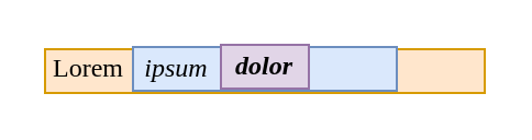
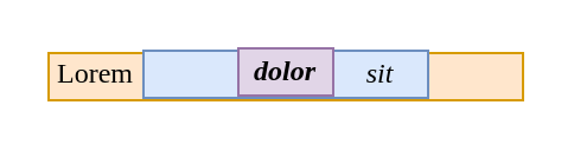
- <mxCell id="5" value="ipsum" style="text;html=1;strokeColor=none;fillColor=none;align=center;verticalAlign=middle;whiteSpace=wrap;rounded=0;fontStyle=2;fontFamily=Times New Roman;" vertex="1" parent="1"><mxGeometry x="60" y="21" width="40" height="20" as="geometry" /></mxCell>
+ <mxCell id="7" value="sit" style="text;html=1;strokeColor=none;fillColor=none;align=center;verticalAlign=middle;whiteSpace=wrap;rounded=0;fontStyle=2;fontFamily=Times New Roman;" vertex="1" parent="1"><mxGeometry x="140" y="21" width="40" height="20" as="geometry" /></mxCell>
